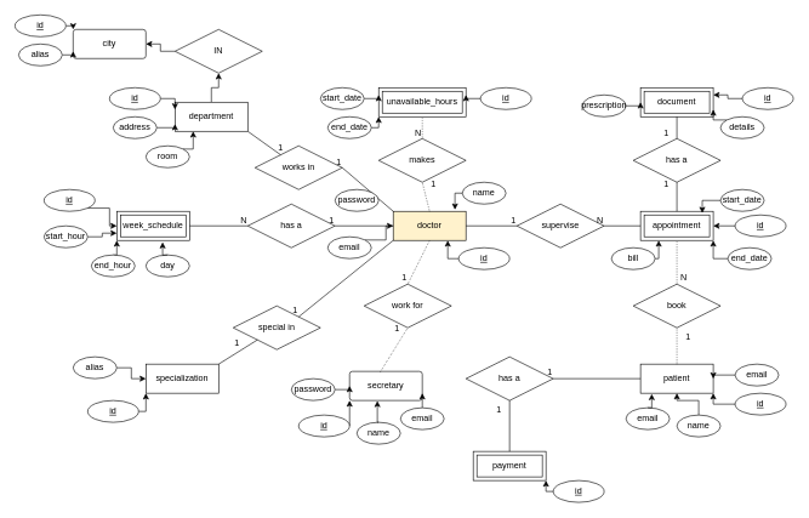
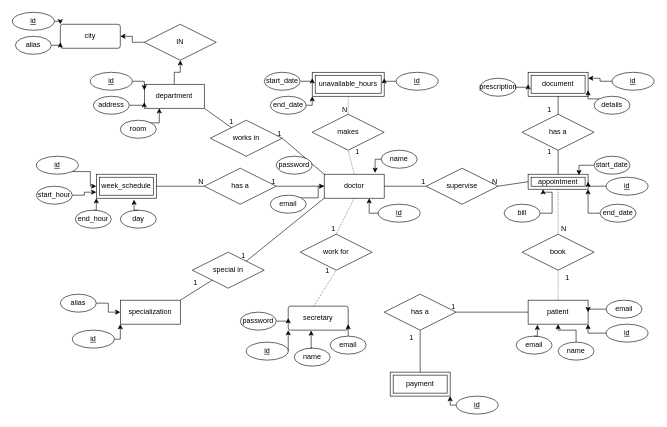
- <mxCell id="2" value="doctor" style="whiteSpace=wrap;html=1;align=center;fillColor=#fff2cc;" parent="1" vertex="1"><mxGeometry x="540" y="290" width="100" height="40" as="geometry" /></mxCell>
+ <mxCell id="2" value="doctor" style="whiteSpace=wrap;html=1;align=center;" parent="1" vertex="1"><mxGeometry x="540" y="290" width="100" height="40" as="geometry" /></mxCell>
- <mxCell id="3" value="appointment" style="shape=ext;margin=3;double=1;whiteSpace=wrap;html=1;align=center;" parent="1" vertex="1"><mxGeometry x="880" y="290" width="100" height="40" as="geometry" /></mxCell>
+ <mxCell id="3" value="appointment" style="shape=ext;margin=3;double=1;whiteSpace=wrap;html=1;align=center;" parent="1" vertex="1"><mxGeometry x="880" y="290" width="100" height="25" as="geometry" /></mxCell>
